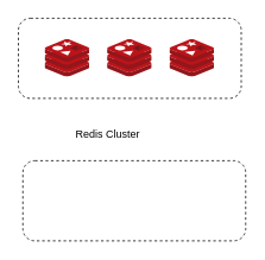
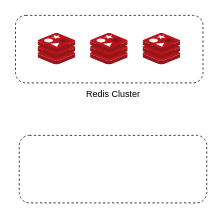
- <mxCell id="6" value="Redis Cluster" style="text;html=1;align=center;verticalAlign=middle;resizable=0;points=[];autosize=1;strokeColor=none;fillColor=none;" vertex="1" parent="1"><mxGeometry x="70" y="135" width="100" height="30" as="geometry" /></mxCell>
+ <mxCell id="6" value="Redis Cluster" style="text;html=1;align=center;verticalAlign=middle;resizable=0;points=[];autosize=1;strokeColor=none;fillColor=none;" vertex="1" parent="1"><mxGeometry x="100" y="110" width="100" height="30" as="geometry" /></mxCell>
